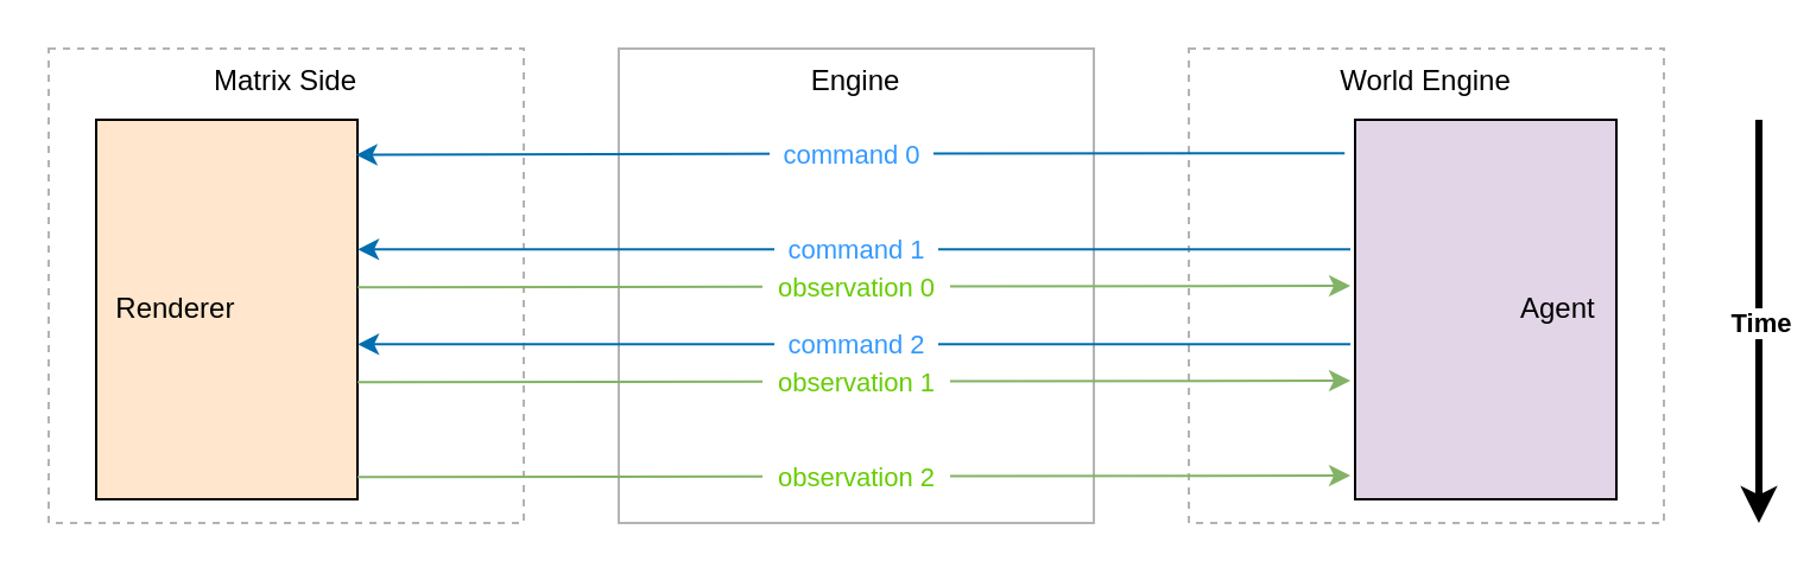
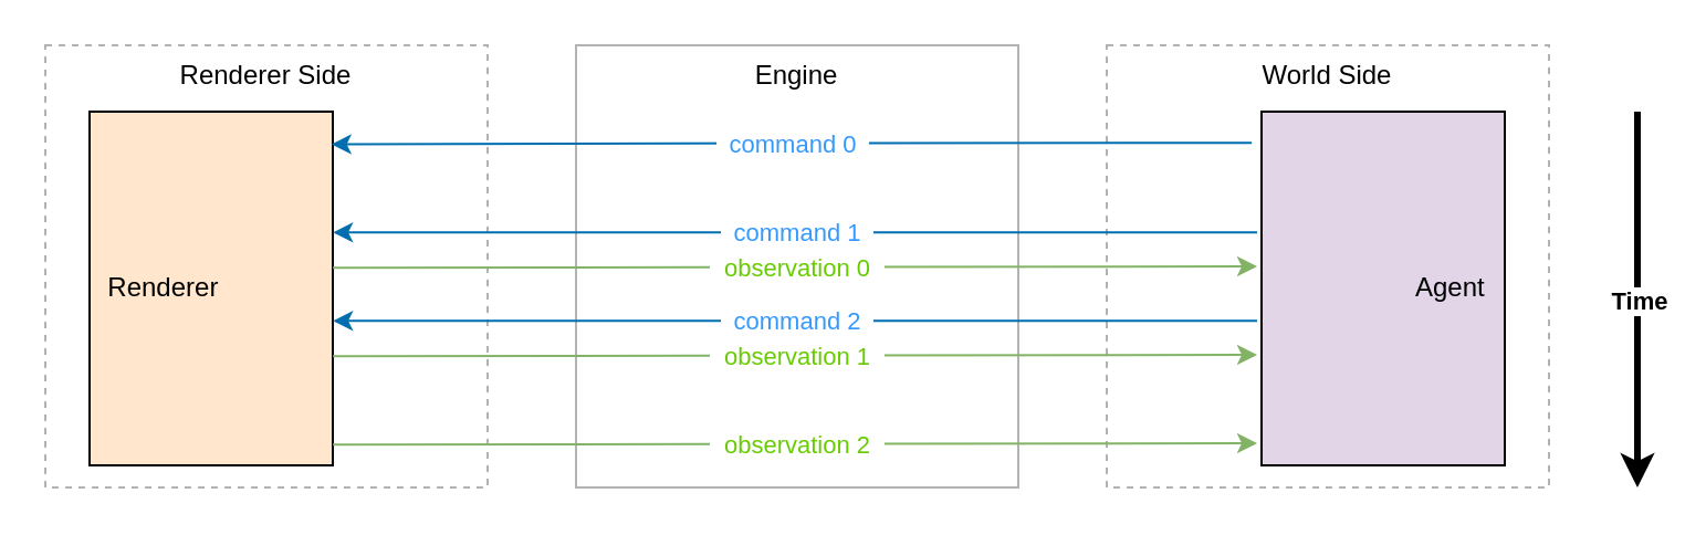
- <mxCell id="2" value="Matrix Side" style="rounded=0;whiteSpace=wrap;html=1;fillColor=none;verticalAlign=top;fontColor=#000000;strokeColor=#B3B3B3;dashed=1;" vertex="1" parent="1"><mxGeometry x="20" y="20" width="200" height="200" as="geometry" /></mxCell>
+ <mxCell id="2" value="Renderer Side" style="rounded=0;whiteSpace=wrap;html=1;fillColor=none;verticalAlign=top;fontColor=#000000;strokeColor=#B3B3B3;dashed=1;" vertex="1" parent="1"><mxGeometry x="20" y="20" width="200" height="200" as="geometry" /></mxCell>
- <mxCell id="4" value="World Engine" style="rounded=0;whiteSpace=wrap;html=1;fillColor=none;verticalAlign=top;fontColor=#000000;strokeColor=#B3B3B3;dashed=1;" vertex="1" parent="1"><mxGeometry x="500" y="20" width="200" height="200" as="geometry" /></mxCell>
+ <mxCell id="4" value="World Side" style="rounded=0;whiteSpace=wrap;html=1;fillColor=none;verticalAlign=top;fontColor=#000000;strokeColor=#B3B3B3;dashed=1;" vertex="1" parent="1"><mxGeometry x="500" y="20" width="200" height="200" as="geometry" /></mxCell>
